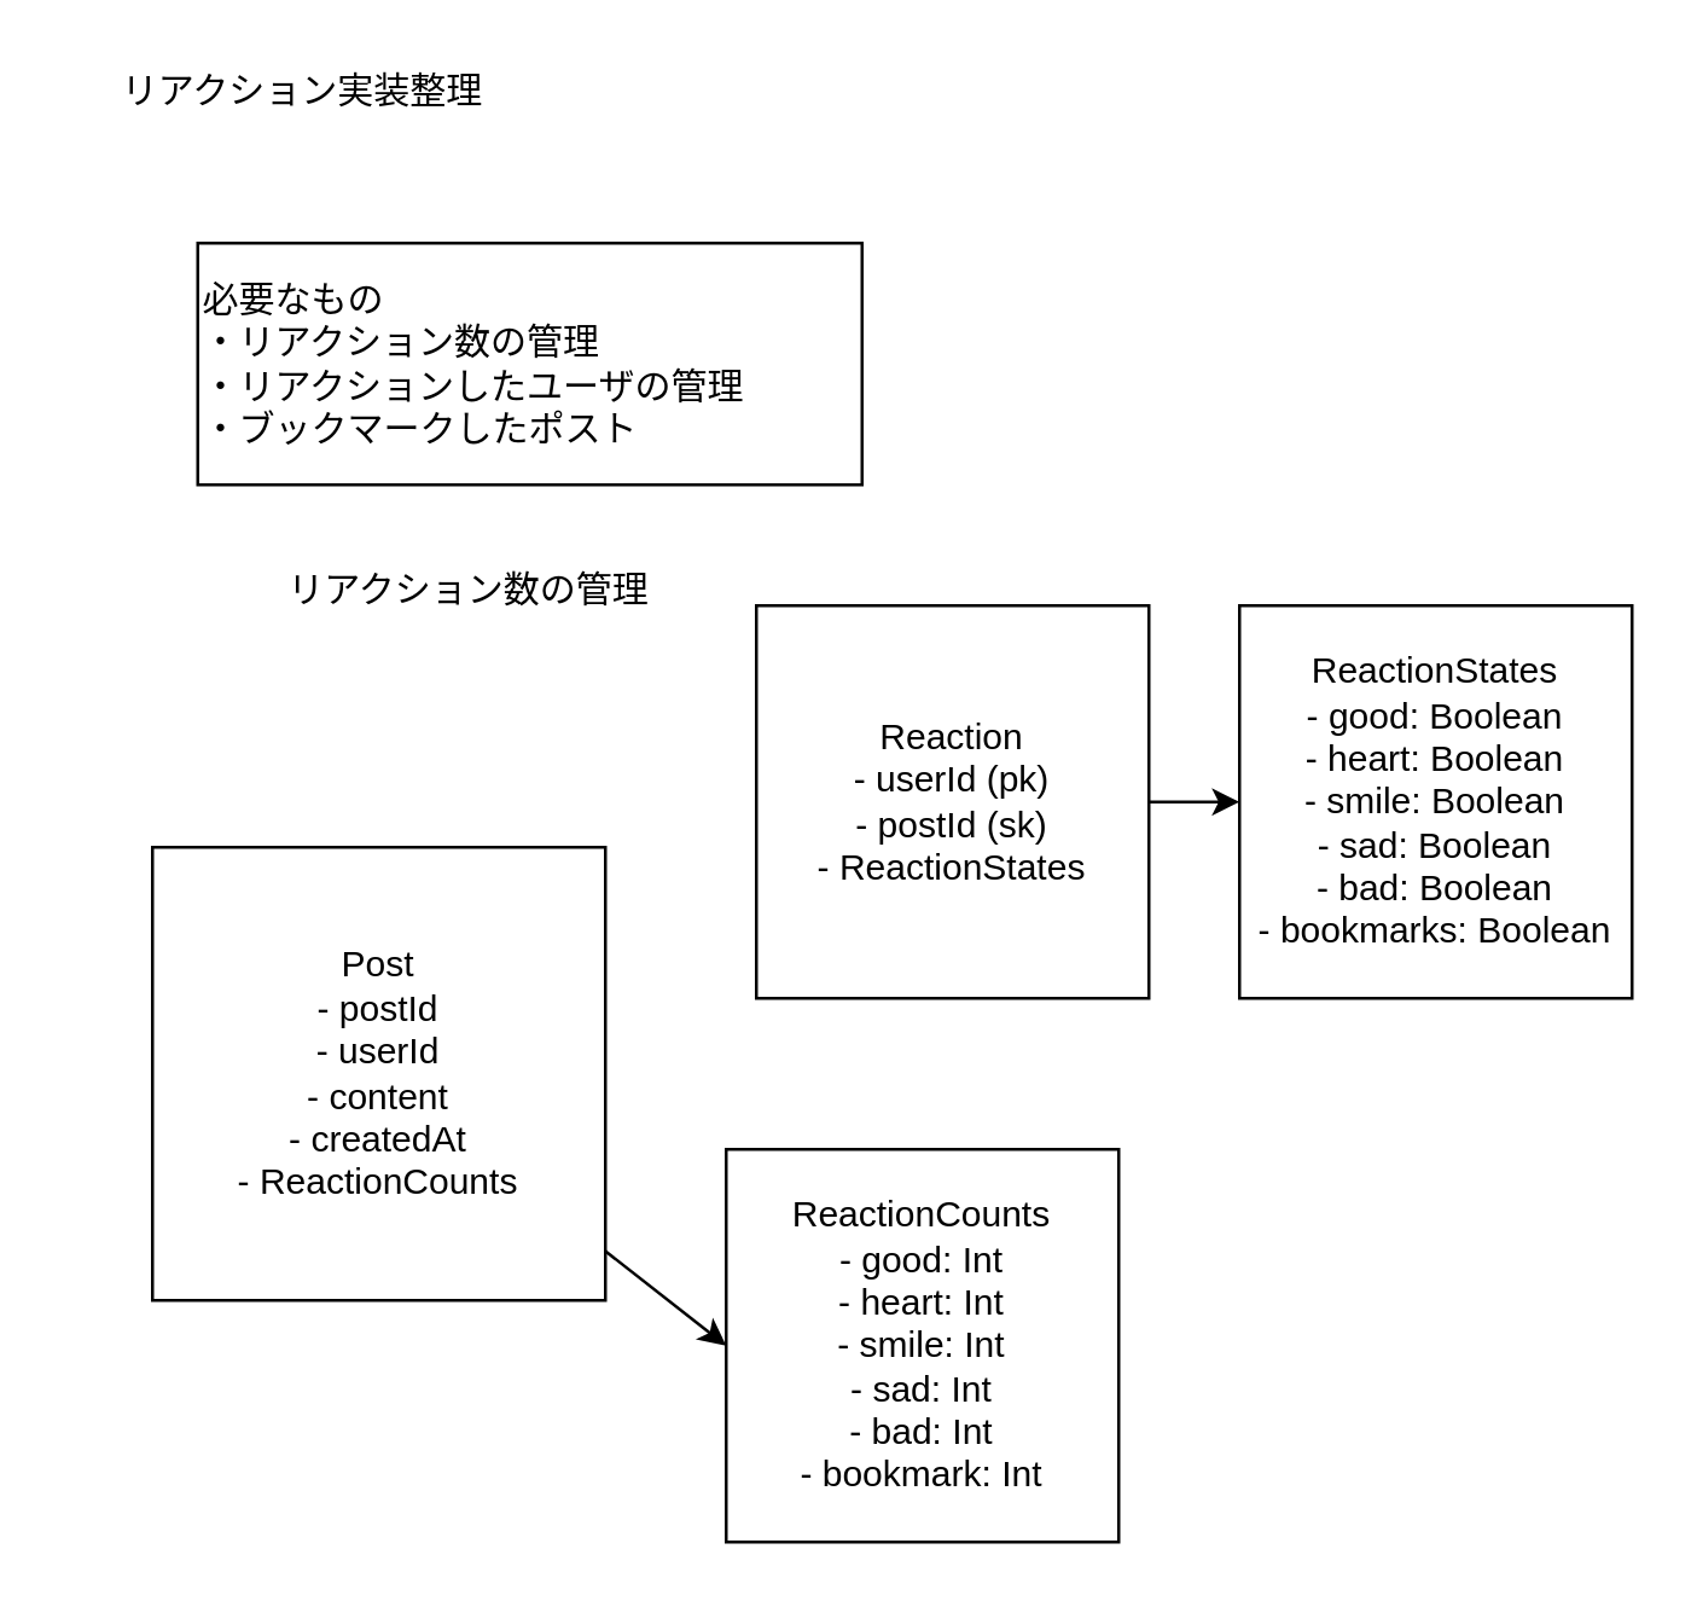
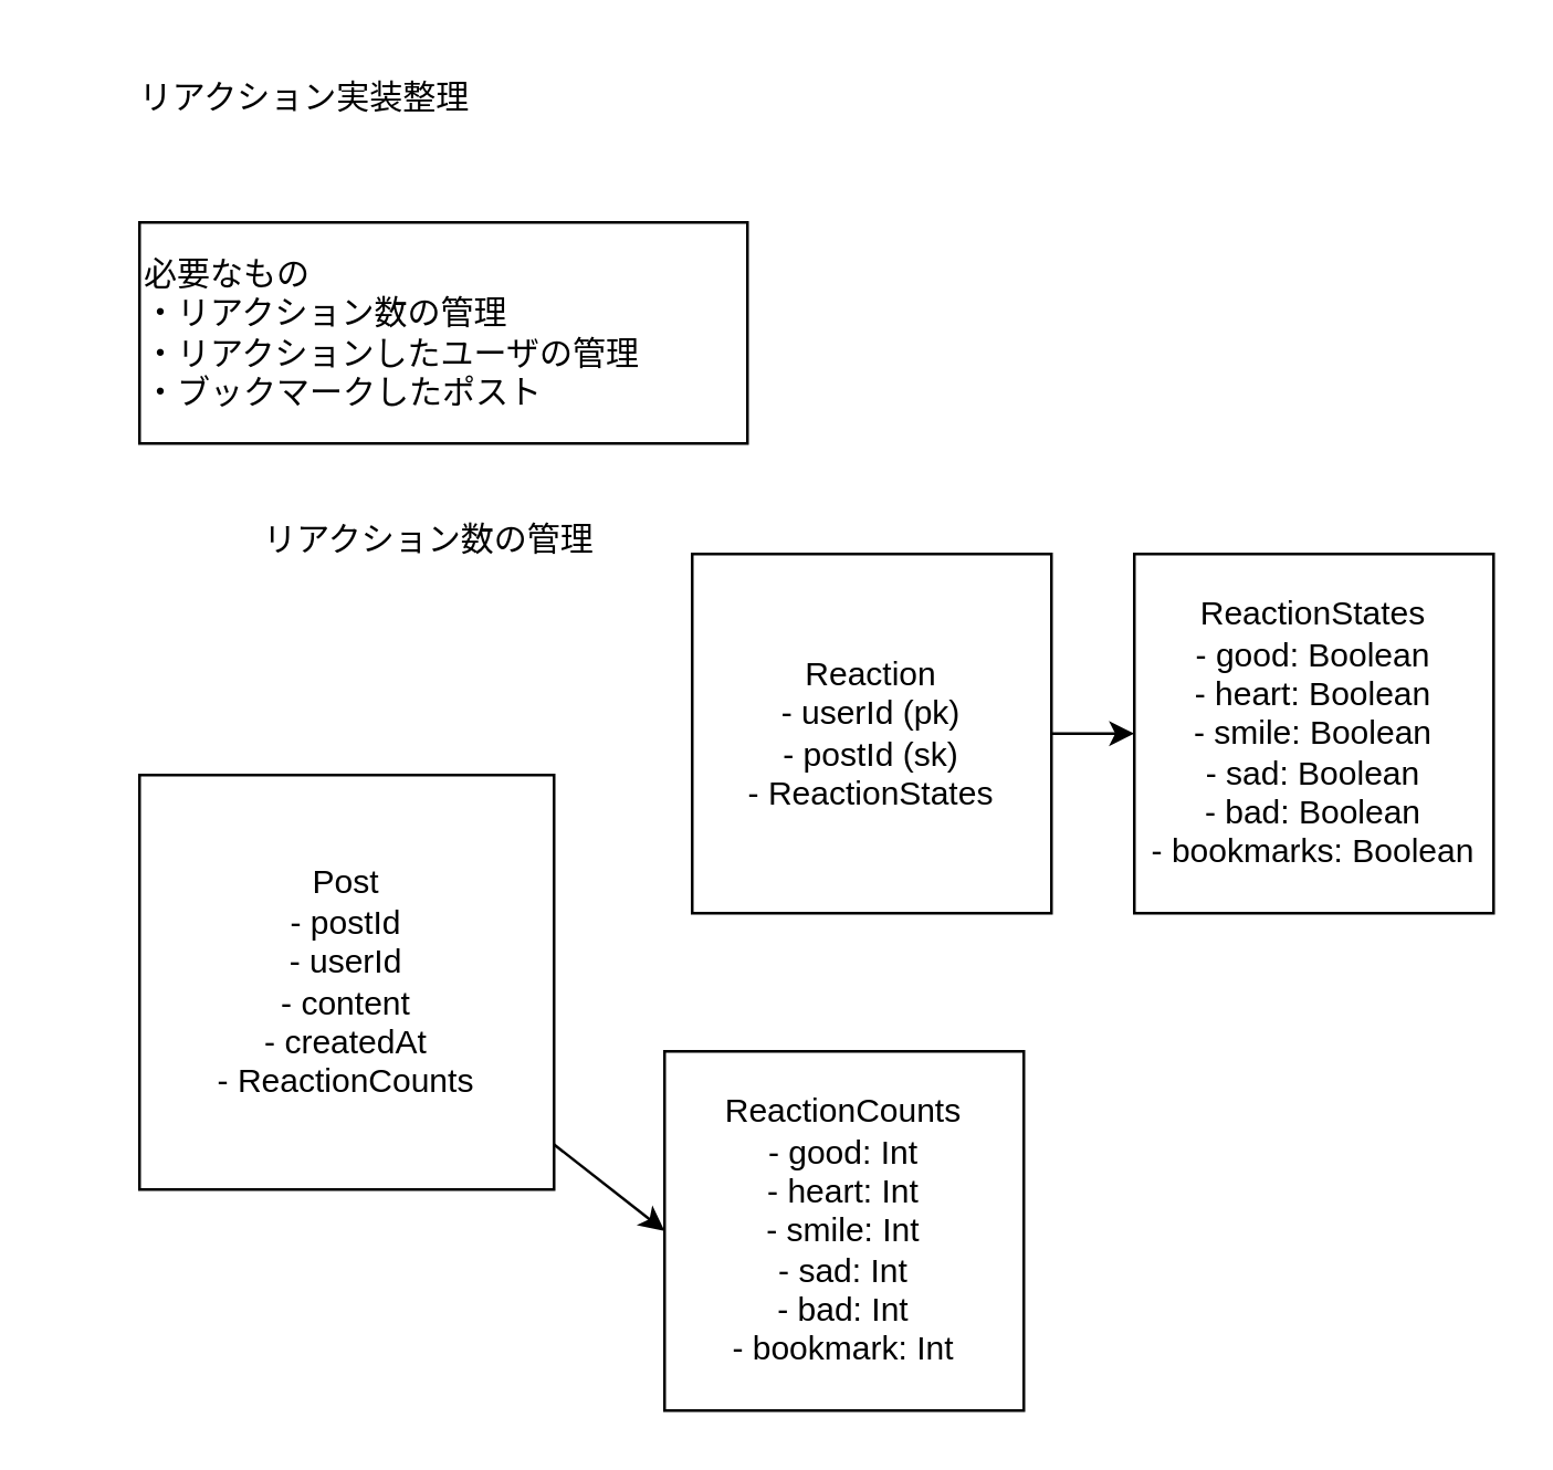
- <mxCell id="2" value="リアクション実装整理" style="text;html=1;strokeColor=none;fillColor=none;align=center;verticalAlign=middle;whiteSpace=wrap;rounded=0;" vertex="1" parent="1"><mxGeometry x="10" y="15" width="180" height="30" as="geometry" /></mxCell>
+ <mxCell id="2" value="リアクション実装整理" style="text;html=1;strokeColor=none;fillColor=none;align=center;verticalAlign=middle;whiteSpace=wrap;rounded=0;" vertex="1" parent="1"><mxGeometry x="20" y="20" width="180" height="30" as="geometry" /></mxCell>
- <mxCell id="7" value="必要なもの&lt;br&gt;・リアクション数の管理&lt;br&gt;・リアクションしたユーザの管理&lt;br&gt;・ブックマークしたポスト" style="rounded=0;whiteSpace=wrap;html=1;align=left;" vertex="1" parent="1"><mxGeometry x="65" y="80" width="220" height="80" as="geometry" /></mxCell>
+ <mxCell id="7" value="必要なもの&lt;br&gt;・リアクション数の管理&lt;br&gt;・リアクションしたユーザの管理&lt;br&gt;・ブックマークしたポスト" style="rounded=0;whiteSpace=wrap;html=1;align=left;" vertex="1" parent="1"><mxGeometry x="50" y="80" width="220" height="80" as="geometry" /></mxCell>
